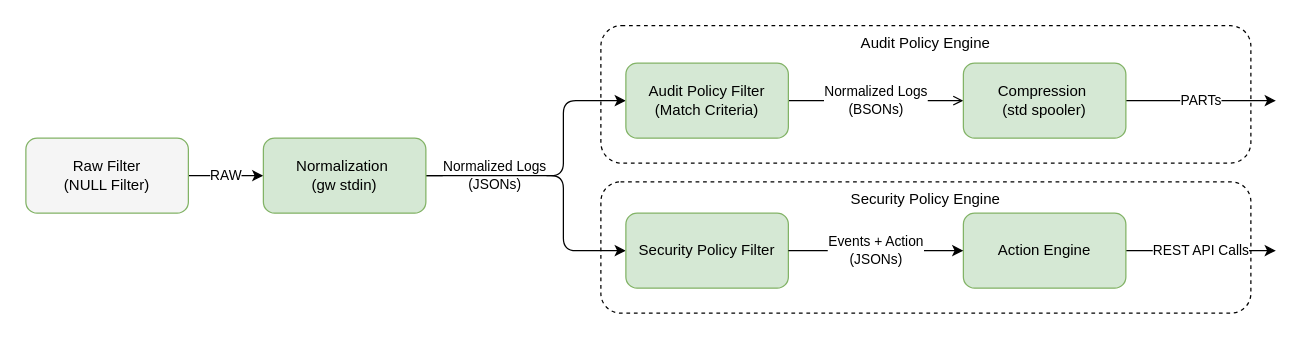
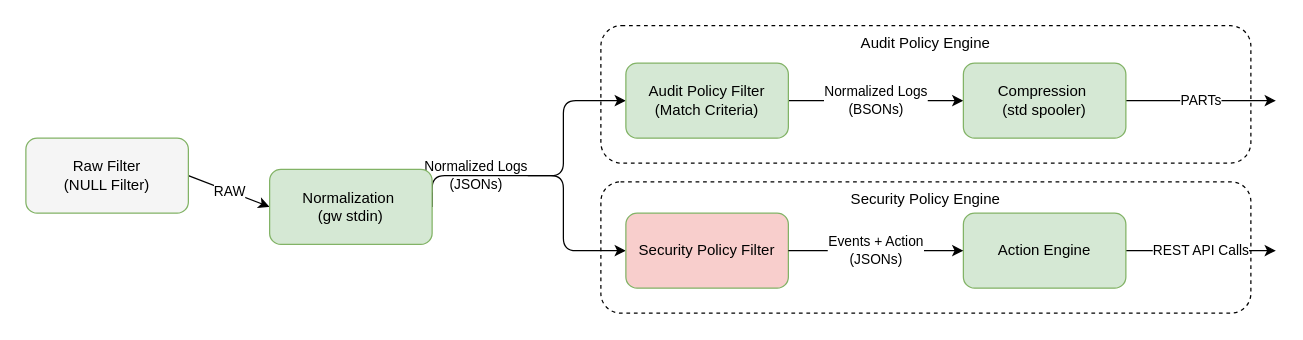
- <mxCell id="9" value="Normalized Logs&lt;br&gt;(BSONs)" style="edgeStyle=none;html=1;exitX=1;exitY=0.5;exitDx=0;exitDy=0;endArrow=open;" edge="1" parent="1" source="10" target="13"><mxGeometry relative="1" as="geometry" /></mxCell>
+ <mxCell id="9" value="Normalized Logs&lt;br&gt;(BSONs)" style="edgeStyle=none;html=1;exitX=1;exitY=0.5;exitDx=0;exitDy=0;" edge="1" parent="1" source="10" target="13"><mxGeometry relative="1" as="geometry" /></mxCell>
- <mxCell id="8" value="Normalization&amp;nbsp;&lt;div&gt;(gw stdin)&lt;/div&gt;" style="rounded=1;whiteSpace=wrap;html=1;fillColor=#d5e8d4;strokeColor=#82b366;" vertex="1" parent="1"><mxGeometry x="210" y="110" width="130" height="60" as="geometry" /></mxCell>
+ <mxCell id="8" value="Normalization&amp;nbsp;&lt;div&gt;(gw stdin)&lt;/div&gt;" style="rounded=1;whiteSpace=wrap;html=1;fillColor=#d5e8d4;strokeColor=#82b366;" vertex="1" parent="1"><mxGeometry x="215" y="135" width="130" height="60" as="geometry" /></mxCell>
- <mxCell id="11" value="&lt;div&gt;&lt;font color=&quot;#000000&quot;&gt;Security Policy Filter&lt;/font&gt;&lt;/div&gt;" style="rounded=1;whiteSpace=wrap;html=1;fillColor=#d5e8d4;strokeColor=#82b366;" vertex="1" parent="1"><mxGeometry x="500" y="170" width="130" height="60" as="geometry" /></mxCell>
+ <mxCell id="11" value="&lt;div&gt;&lt;font color=&quot;#000000&quot;&gt;Security Policy Filter&lt;/font&gt;&lt;/div&gt;" style="rounded=1;whiteSpace=wrap;html=1;fillColor=#f8cecc;strokeColor=#82b366;" vertex="1" parent="1"><mxGeometry x="500" y="170" width="130" height="60" as="geometry" /></mxCell>
